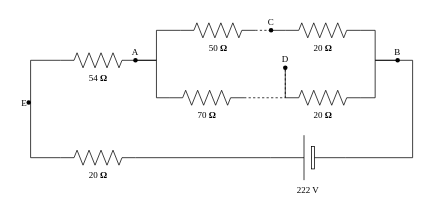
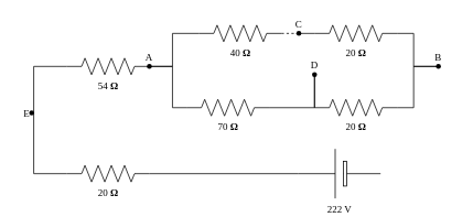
- <mxCell id="3" value="50&amp;nbsp;&lt;b&gt;Ω&lt;/b&gt;" style="verticalLabelPosition=bottom;shadow=0;dashed=0;align=center;html=1;verticalAlign=top;strokeWidth=1;shape=mxgraph.electrical.resistors.resistor_2;rounded=1;comic=0;labelBackgroundColor=none;fontFamily=Verdana;fontSize=12" parent="1" vertex="1"><mxGeometry x="240" y="30" width="100" height="20" as="geometry" /></mxCell>
+ <mxCell id="3" value="40&amp;nbsp;&lt;b&gt;Ω&lt;/b&gt;" style="verticalLabelPosition=bottom;shadow=0;dashed=0;align=center;html=1;verticalAlign=top;strokeWidth=1;shape=mxgraph.electrical.resistors.resistor_2;rounded=1;comic=0;labelBackgroundColor=none;fontFamily=Verdana;fontSize=12" parent="1" vertex="1"><mxGeometry x="240" y="30" width="100" height="20" as="geometry" /></mxCell>
- <mxCell id="6" style="edgeStyle=orthogonalEdgeStyle;rounded=0;html=1;exitX=1;exitY=0.5;exitPerimeter=0;labelBackgroundColor=none;startArrow=none;startFill=0;startSize=5;endArrow=none;endFill=0;endSize=5;jettySize=auto;orthogonalLoop=1;strokeWidth=1;fontFamily=Verdana;fontSize=12;dashed=1;" parent="1" source="7" target="24" edge="1"><mxGeometry relative="1" as="geometry" /></mxCell>
+ <mxCell id="6" style="edgeStyle=orthogonalEdgeStyle;rounded=0;html=1;exitX=1;exitY=0.5;exitPerimeter=0;labelBackgroundColor=none;startArrow=none;startFill=0;startSize=5;endArrow=none;endFill=0;endSize=5;jettySize=auto;orthogonalLoop=1;strokeWidth=1;fontFamily=Verdana;fontSize=12" parent="1" source="7" target="24" edge="1"><mxGeometry relative="1" as="geometry" /></mxCell>
- <mxCell id="16" style="edgeStyle=orthogonalEdgeStyle;rounded=0;html=1;exitX=0;exitY=0.5;exitPerimeter=0;labelBackgroundColor=none;startArrow=none;startFill=0;startSize=5;endArrow=none;endFill=0;endSize=5;jettySize=auto;orthogonalLoop=1;strokeWidth=1;fontFamily=Verdana;fontSize=12" parent="1" source="17" edge="1" target="18"><mxGeometry relative="1" as="geometry"><mxPoint x="530" y="80" as="targetPoint" /><Array as="points"><mxPoint x="550" y="210" /><mxPoint x="550" y="80" /></Array></mxGeometry></mxCell>
